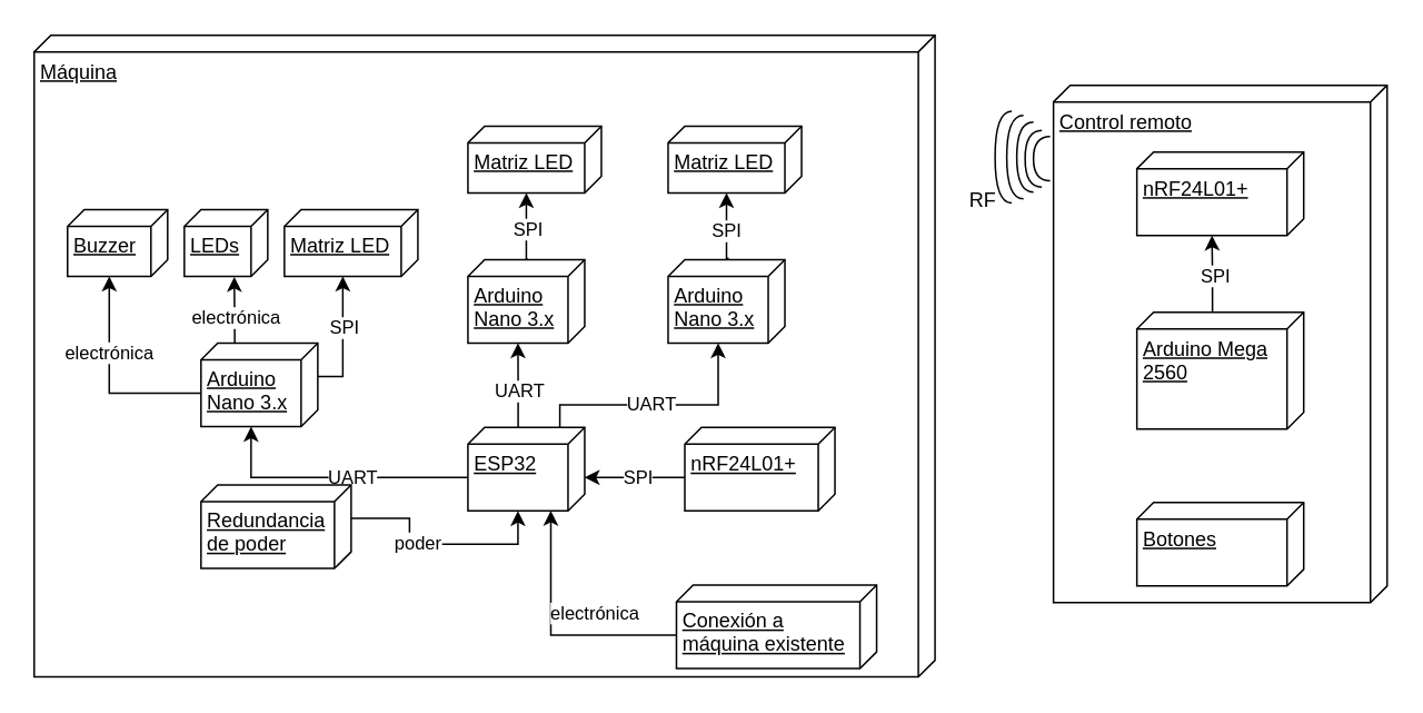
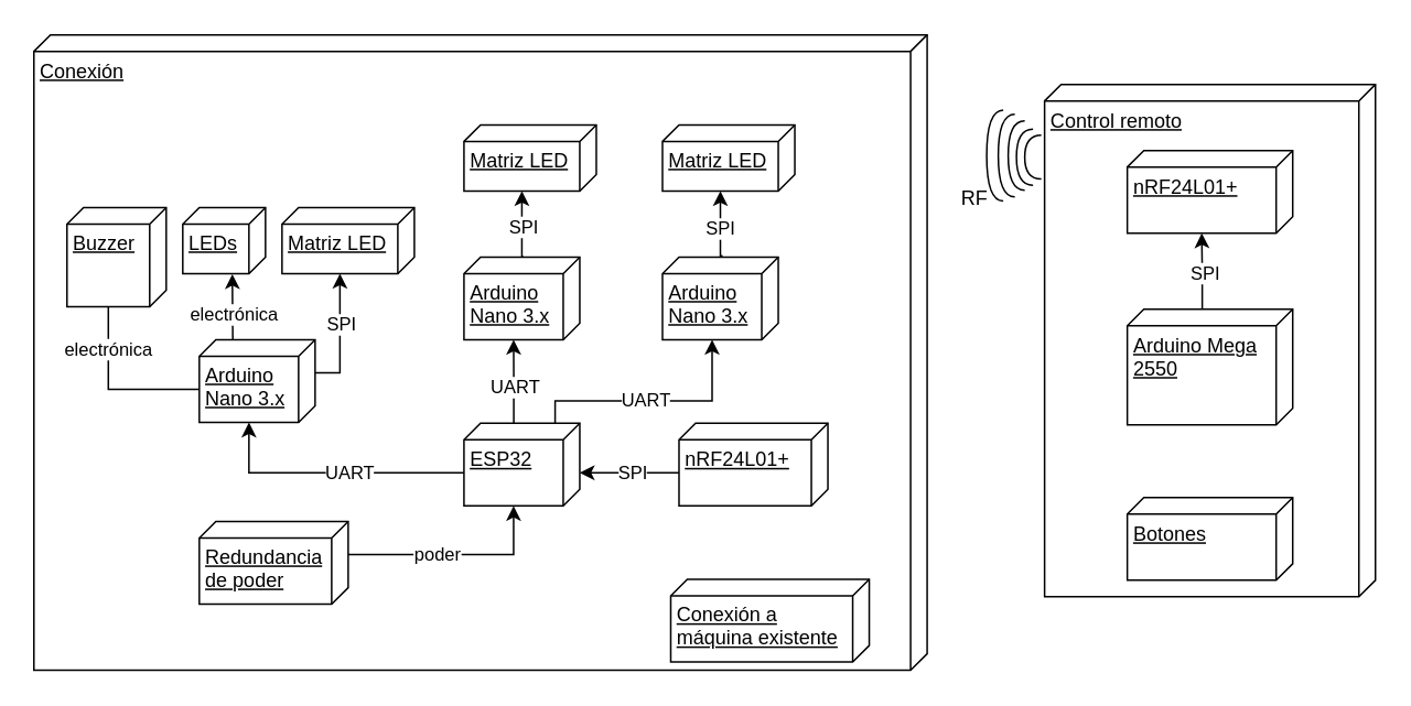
- <mxCell id="2" value="Máquina" style="verticalAlign=top;align=left;spacingTop=8;spacingLeft=2;spacingRight=12;shape=cube;size=10;direction=south;fontStyle=4;html=1;whiteSpace=wrap;" parent="1" vertex="1"><mxGeometry x="20" y="20.5" width="540" height="384.5" as="geometry" /></mxCell>
+ <mxCell id="2" value="Conexión" style="verticalAlign=top;align=left;spacingTop=8;spacingLeft=2;spacingRight=12;shape=cube;size=10;direction=south;fontStyle=4;html=1;whiteSpace=wrap;" parent="1" vertex="1"><mxGeometry x="20" y="20.5" width="540" height="384.5" as="geometry" /></mxCell>
- <mxCell id="42" value="Buzzer" style="verticalAlign=top;align=left;spacingTop=8;spacingLeft=2;spacingRight=12;shape=cube;size=10;direction=south;fontStyle=4;html=1;whiteSpace=wrap;" parent="1" vertex="1"><mxGeometry x="40" y="125" width="60" height="40" as="geometry" /></mxCell>
+ <mxCell id="42" value="Buzzer" style="verticalAlign=top;align=left;spacingTop=8;spacingLeft=2;spacingRight=12;shape=cube;size=10;direction=south;fontStyle=4;html=1;whiteSpace=wrap;" parent="1" vertex="1"><mxGeometry x="40" y="125" width="60" height="60" as="geometry" /></mxCell>
- <mxCell id="6" value="Arduino Mega 2560" style="verticalAlign=top;align=left;spacingTop=8;spacingLeft=2;spacingRight=12;shape=cube;size=10;direction=south;fontStyle=4;html=1;whiteSpace=wrap;" parent="1" vertex="1"><mxGeometry x="681" y="186.5" width="100" height="70" as="geometry" /></mxCell>
+ <mxCell id="6" value="Arduino Mega 2550" style="verticalAlign=top;align=left;spacingTop=8;spacingLeft=2;spacingRight=12;shape=cube;size=10;direction=south;fontStyle=4;html=1;whiteSpace=wrap;" parent="1" vertex="1"><mxGeometry x="681" y="186.5" width="100" height="70" as="geometry" /></mxCell>
- <mxCell id="45" value="Redundancia de poder" style="verticalAlign=top;align=left;spacingTop=8;spacingLeft=2;spacingRight=12;shape=cube;size=10;direction=south;fontStyle=4;html=1;whiteSpace=wrap;" parent="1" vertex="1"><mxGeometry x="120" y="290" width="90" height="50" as="geometry" /></mxCell>
+ <mxCell id="45" value="Redundancia de poder" style="verticalAlign=top;align=left;spacingTop=8;spacingLeft=2;spacingRight=12;shape=cube;size=10;direction=south;fontStyle=4;html=1;whiteSpace=wrap;" parent="1" vertex="1"><mxGeometry x="120" y="315" width="90" height="50" as="geometry" /></mxCell>
- <mxCell id="46" style="edgeStyle=orthogonalEdgeStyle;rounded=0;orthogonalLoop=1;jettySize=auto;html=1;exitX=0;exitY=0;exitDx=30;exitDy=120;exitPerimeter=0;entryX=0.997;entryY=0.29;entryDx=0;entryDy=0;entryPerimeter=0;" edge="1" parent="1" source="48" target="23"><mxGeometry relative="1" as="geometry" /></mxCell>
- <mxCell id="47" value="electrónica" style="edgeLabel;html=1;align=center;verticalAlign=middle;resizable=0;points=[];" vertex="1" connectable="0" parent="46"><mxGeometry x="-0.376" y="1" relative="1" as="geometry"><mxPoint x="-3" y="-15" as="offset" /></mxGeometry></mxCell>
